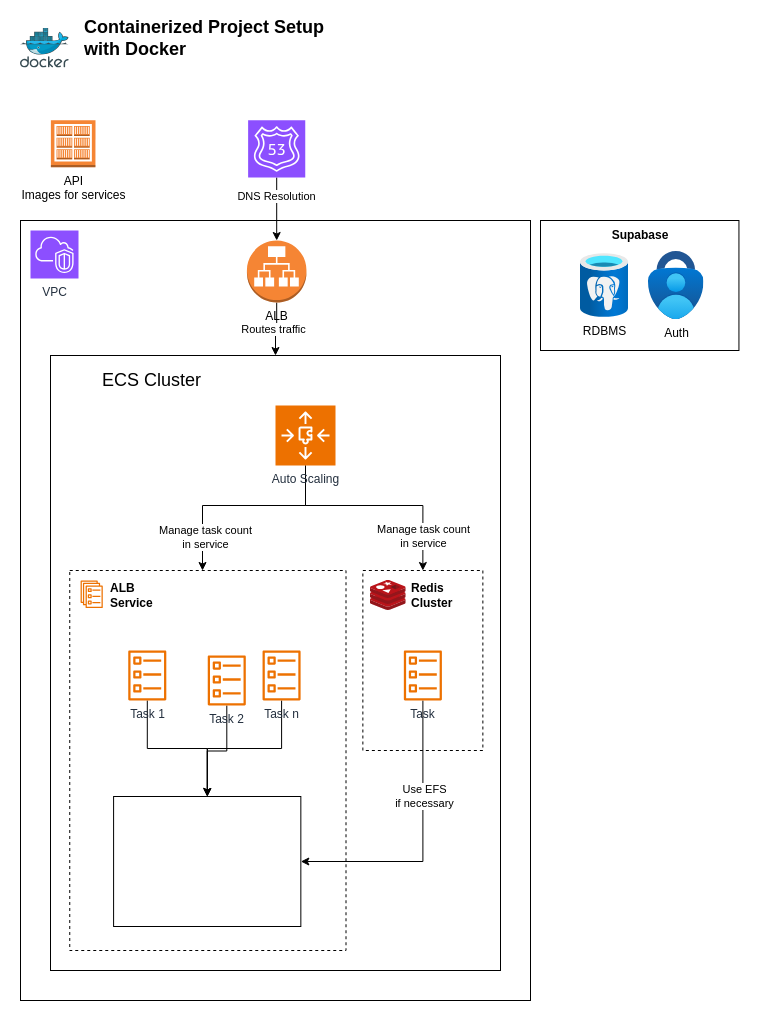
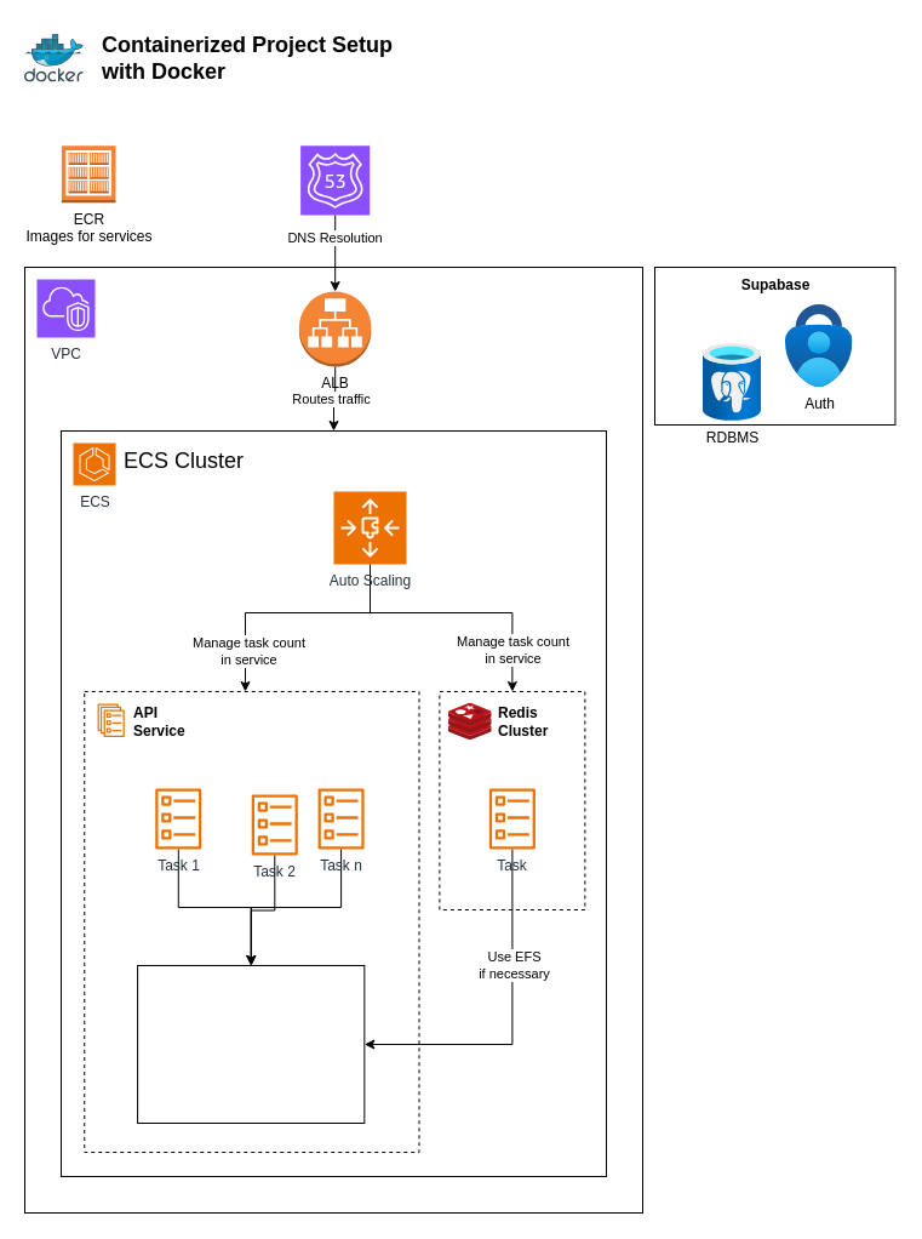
- <mxCell id="43" value="Containerized Project Setup&lt;div&gt;with Docker&lt;/div&gt;" style="text;html=1;align=left;verticalAlign=top;whiteSpace=wrap;rounded=0;fontSize=18;fontStyle=1" vertex="1" parent="1"><mxGeometry x="82.17" y="10" width="247.83" height="55" as="geometry" /></mxCell>
+ <mxCell id="43" value="Containerized Project Setup&lt;div&gt;with Docker&lt;/div&gt;" style="text;html=1;align=left;verticalAlign=top;whiteSpace=wrap;rounded=0;fontSize=18;fontStyle=1" vertex="1" parent="1"><mxGeometry x="82.17" y="20" width="247.83" height="55" as="geometry" /></mxCell>
- <mxCell id="5" value="API&lt;div&gt;Images for&amp;nbsp;&lt;span style=&quot;background-color: initial;&quot;&gt;services&lt;/span&gt;&lt;/div&gt;" style="outlineConnect=0;dashed=0;verticalLabelPosition=bottom;verticalAlign=top;align=center;html=1;shape=mxgraph.aws3.ecr_registry;fillColor=#F58534;gradientColor=none;movable=1;resizable=1;rotatable=1;deletable=1;editable=1;locked=0;connectable=1;container=0;" vertex="1" parent="1"><mxGeometry x="50.37" y="119.86" width="44.63" height="46.98" as="geometry" /></mxCell>
+ <mxCell id="5" value="ECR&lt;div&gt;Images for&amp;nbsp;&lt;span style=&quot;background-color: initial;&quot;&gt;services&lt;/span&gt;&lt;/div&gt;" style="outlineConnect=0;dashed=0;verticalLabelPosition=bottom;verticalAlign=top;align=center;html=1;shape=mxgraph.aws3.ecr_registry;fillColor=#F58534;gradientColor=none;movable=1;resizable=1;rotatable=1;deletable=1;editable=1;locked=0;connectable=1;container=0;" vertex="1" parent="1"><mxGeometry x="50.37" y="119.86" width="44.63" height="46.98" as="geometry" /></mxCell>
- <mxCell id="37" value="RDBMS" style="image;aspect=fixed;html=1;points=[];align=center;fontSize=12;image=img/lib/azure2/databases/Azure_Database_PostgreSQL_Server.svg;container=0;movable=1;resizable=1;rotatable=1;deletable=1;editable=1;locked=0;connectable=1;" vertex="1" parent="35"><mxGeometry x="40" y="33" width="48" height="64" as="geometry" /></mxCell>
+ <mxCell id="37" value="RDBMS" style="image;aspect=fixed;html=1;points=[];align=center;fontSize=12;image=img/lib/azure2/databases/Azure_Database_PostgreSQL_Server.svg;container=0;movable=1;resizable=1;rotatable=1;deletable=1;editable=1;locked=0;connectable=1;" vertex="1" parent="35"><mxGeometry x="40" y="63" width="48" height="64" as="geometry" /></mxCell>
+ <mxCell id="12" value="ECS" style="sketch=0;points=[[0,0,0],[0.25,0,0],[0.5,0,0],[0.75,0,0],[1,0,0],[0,1,0],[0.25,1,0],[0.5,1,0],[0.75,1,0],[1,1,0],[0,0.25,0],[0,0.5,0],[0,0.75,0],[1,0.25,0],[1,0.5,0],[1,0.75,0]];outlineConnect=0;fontColor=#232F3E;fillColor=#ED7100;strokeColor=#ffffff;dashed=0;verticalLabelPosition=bottom;verticalAlign=top;align=center;html=1;fontSize=12;fontStyle=0;aspect=fixed;shape=mxgraph.aws4.resourceIcon;resIcon=mxgraph.aws4.ecs;movable=1;resizable=1;rotatable=1;deletable=1;editable=1;locked=0;connectable=1;container=0;" vertex="1" parent="1"><mxGeometry x="60" y="365" width="35" height="35" as="geometry" /></mxCell>
- <mxCell id="33" value="&lt;b&gt;ALB&lt;/b&gt;&lt;div&gt;&lt;b&gt;Service&lt;/b&gt;&lt;/div&gt;" style="text;html=1;align=left;verticalAlign=middle;whiteSpace=wrap;rounded=0;movable=1;resizable=1;rotatable=1;deletable=1;editable=1;locked=0;connectable=1;" vertex="1" parent="1"><mxGeometry x="108.44" y="580" width="84.22" height="30" as="geometry" /></mxCell>
+ <mxCell id="33" value="&lt;b&gt;API&lt;/b&gt;&lt;div&gt;&lt;b&gt;Service&lt;/b&gt;&lt;/div&gt;" style="text;html=1;align=left;verticalAlign=middle;whiteSpace=wrap;rounded=0;movable=1;resizable=1;rotatable=1;deletable=1;editable=1;locked=0;connectable=1;" vertex="1" parent="1"><mxGeometry x="108.44" y="580" width="84.22" height="30" as="geometry" /></mxCell>
